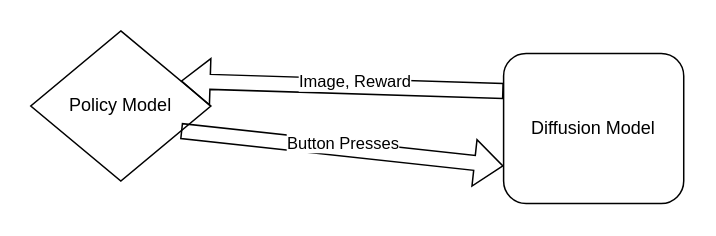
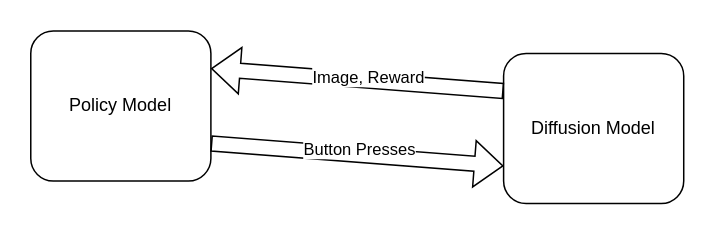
- <mxCell id="2" value="Policy Model" style="rhombus;whiteSpace=wrap;html=1;" vertex="1" parent="1"><mxGeometry x="20" y="20" width="120" height="100" as="geometry" /></mxCell>
+ <mxCell id="2" value="Policy Model" style="rounded=1;whiteSpace=wrap;html=1;" vertex="1" parent="1"><mxGeometry x="20" y="20" width="120" height="100" as="geometry" /></mxCell>
